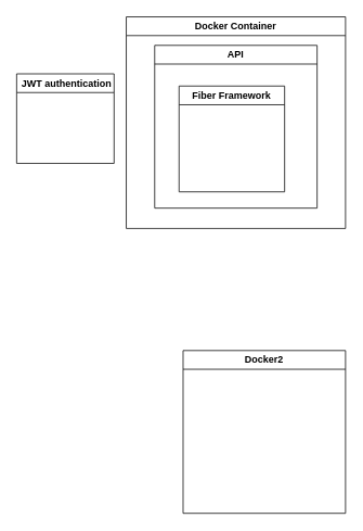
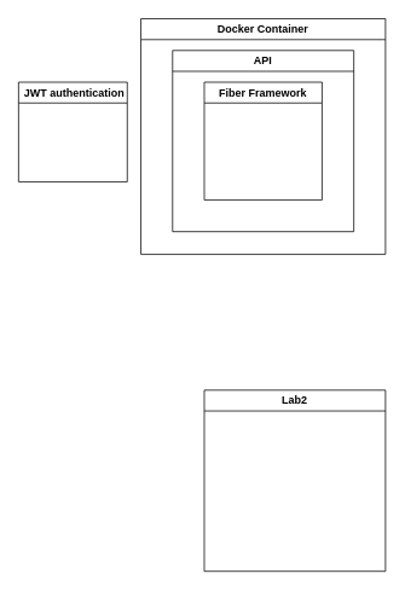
- <mxCell id="2" value="Fiber Framework" style="swimlane;whiteSpace=wrap;html=1;startSize=23;" vertex="1" parent="1"><mxGeometry x="220" y="105" width="130" height="130" as="geometry" /></mxCell>
+ <mxCell id="2" value="Fiber Framework" style="swimlane;whiteSpace=wrap;html=1;startSize=23;" vertex="1" parent="1"><mxGeometry x="225" y="90" width="130" height="130" as="geometry" /></mxCell>
- <mxCell id="6" value="Docker2" style="swimlane;whiteSpace=wrap;html=1;" vertex="1" parent="1"><mxGeometry x="225" y="430" width="200" height="200" as="geometry" /></mxCell>
+ <mxCell id="6" value="Lab2" style="swimlane;whiteSpace=wrap;html=1;" vertex="1" parent="1"><mxGeometry x="225" y="430" width="200" height="200" as="geometry" /></mxCell>
